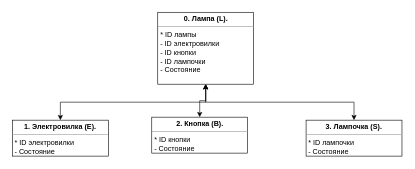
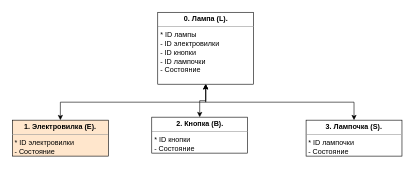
- <mxCell id="6" value="&lt;p style=&quot;margin:0px;margin-top:4px;text-align:center;&quot;&gt;&lt;b&gt;1. Электровилка (E).&lt;/b&gt;&lt;/p&gt;&lt;hr size=&quot;1&quot;&gt;&lt;p style=&quot;margin:0px;margin-left:4px;&quot;&gt;* ID электровилки&lt;/p&gt;&lt;p style=&quot;margin:0px;margin-left:4px;&quot;&gt;- Состояние&lt;/p&gt;" style="verticalAlign=top;align=left;overflow=fill;fontSize=12;fontFamily=Helvetica;html=1;whiteSpace=wrap;fontColor=default;" parent="1" vertex="1"><mxGeometry x="20" y="200" width="160" height="60" as="geometry" /></mxCell>
+ <mxCell id="6" value="&lt;p style=&quot;margin:0px;margin-top:4px;text-align:center;&quot;&gt;&lt;b&gt;1. Электровилка (E).&lt;/b&gt;&lt;/p&gt;&lt;hr size=&quot;1&quot;&gt;&lt;p style=&quot;margin:0px;margin-left:4px;&quot;&gt;* ID электровилки&lt;/p&gt;&lt;p style=&quot;margin:0px;margin-left:4px;&quot;&gt;- Состояние&lt;/p&gt;" style="verticalAlign=top;align=left;overflow=fill;fontSize=12;fontFamily=Helvetica;html=1;whiteSpace=wrap;fontColor=default;fillColor=#ffe6cc;" parent="1" vertex="1"><mxGeometry x="20" y="200" width="160" height="60" as="geometry" /></mxCell>
